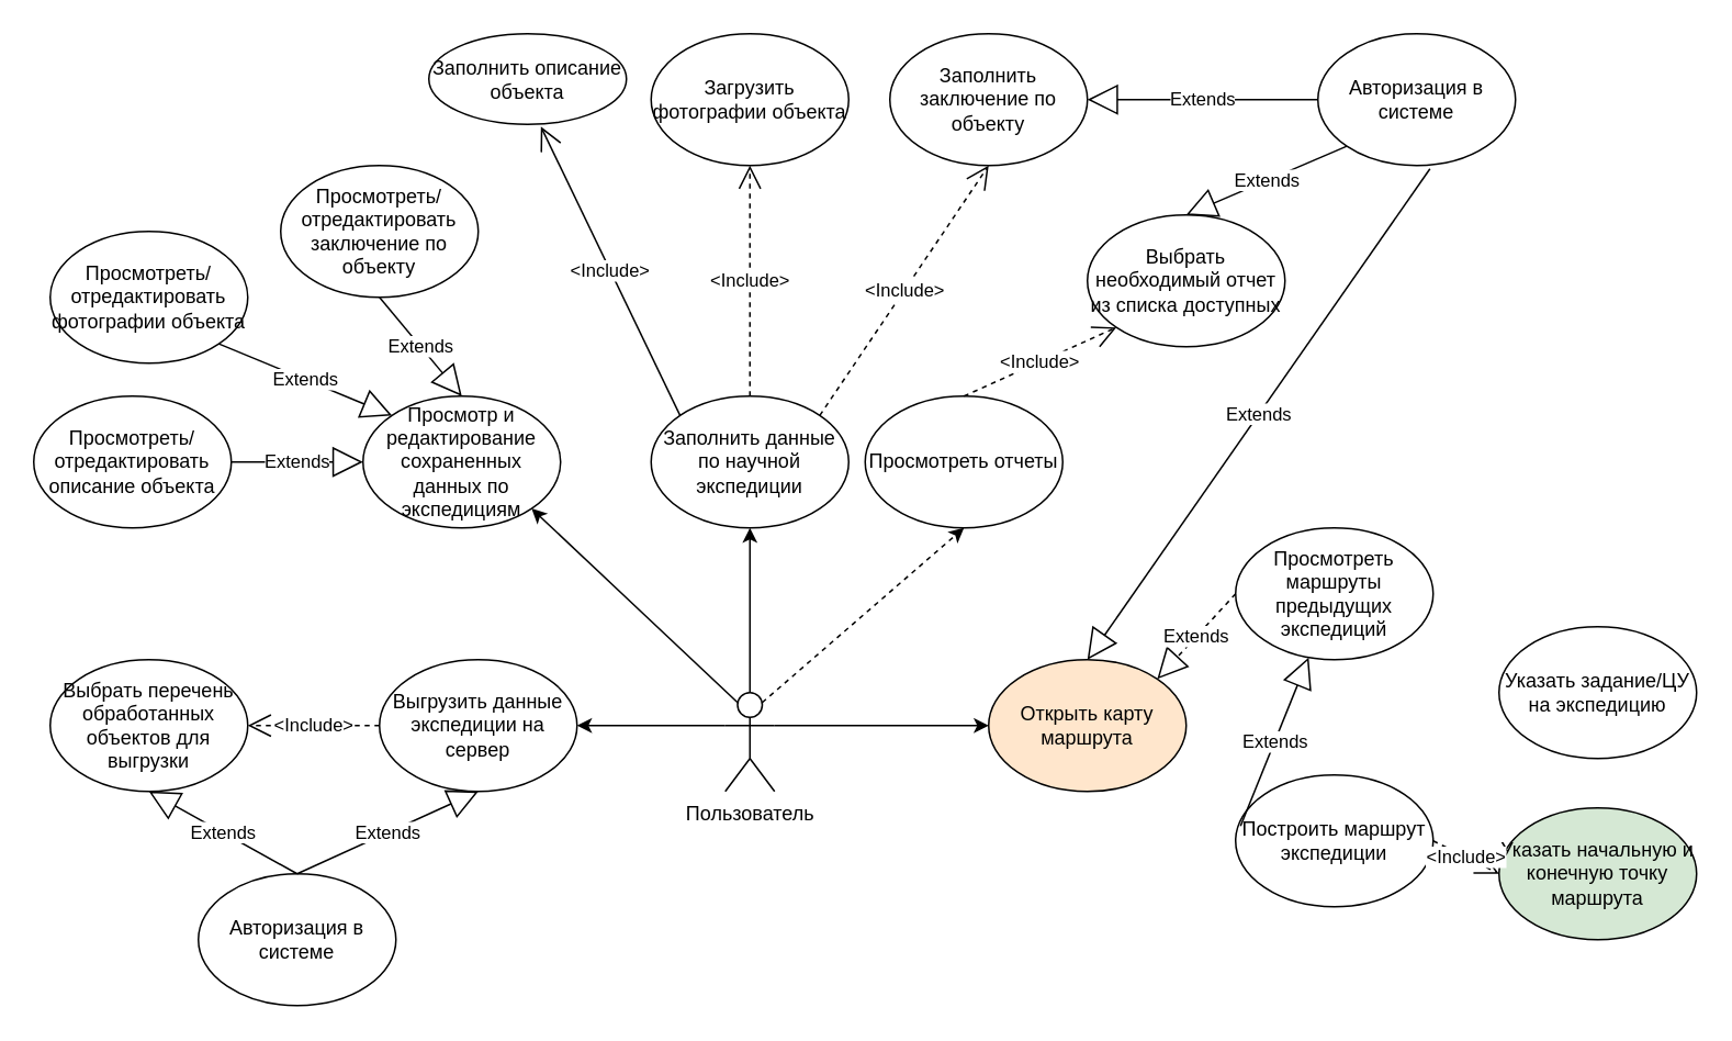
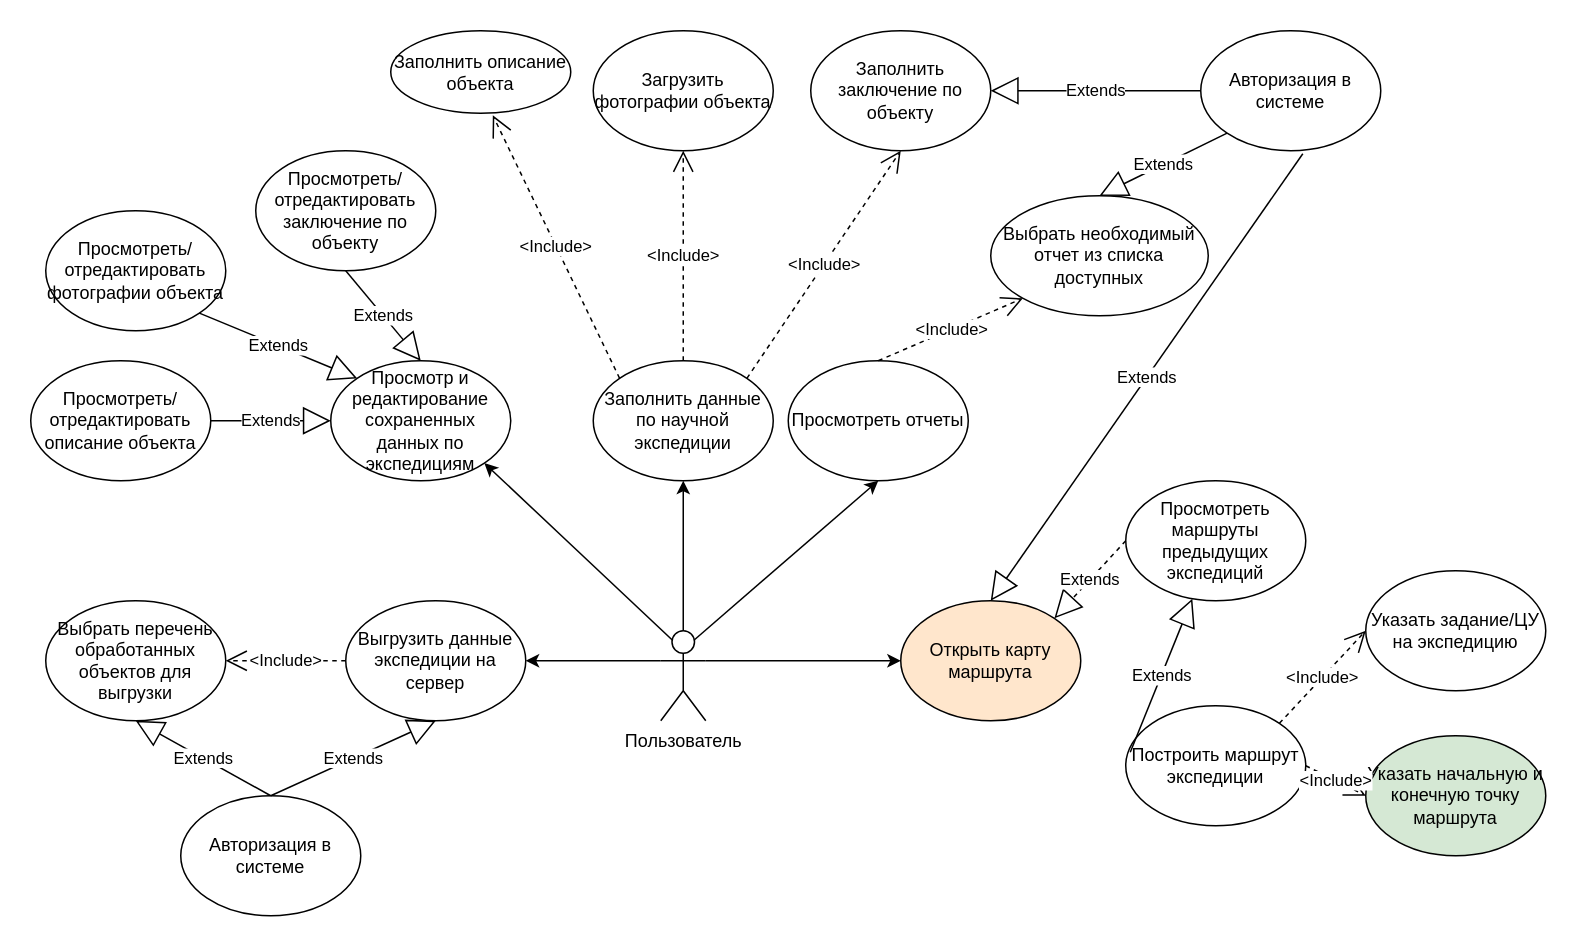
- <mxCell id="28" value="Выбрать необходимый отчет из списка доступных" style="ellipse;whiteSpace=wrap;html=1;" parent="1" vertex="1"><mxGeometry x="660" y="130" width="120" height="80" as="geometry" /></mxCell>
+ <mxCell id="28" value="Выбрать необходимый отчет из списка доступных" style="ellipse;whiteSpace=wrap;html=1;" parent="1" vertex="1"><mxGeometry x="660" y="130" width="145" height="80" as="geometry" /></mxCell>
- <mxCell id="10" value="&amp;lt;Include&amp;gt;" style="endArrow=open;endSize=12;dashed=0;html=1;rounded=0;exitX=0;exitY=0;exitDx=0;exitDy=0;entryX=0.567;entryY=1.025;entryDx=0;entryDy=0;entryPerimeter=0;" parent="1" source="3" target="8" edge="1"><mxGeometry width="160" relative="1" as="geometry"><mxPoint x="465" y="250" as="sourcePoint" /><mxPoint x="465" y="70" as="targetPoint" /></mxGeometry></mxCell>
+ <mxCell id="10" value="&amp;lt;Include&amp;gt;" style="endArrow=open;endSize=12;dashed=1;html=1;rounded=0;exitX=0;exitY=0;exitDx=0;exitDy=0;entryX=0.567;entryY=1.025;entryDx=0;entryDy=0;entryPerimeter=0;" parent="1" source="3" target="8" edge="1"><mxGeometry width="160" relative="1" as="geometry"><mxPoint x="465" y="250" as="sourcePoint" /><mxPoint x="465" y="70" as="targetPoint" /></mxGeometry></mxCell>
- <mxCell id="35" value="" style="endArrow=classic;html=1;rounded=0;entryX=0.5;entryY=1;entryDx=0;entryDy=0;exitX=0.75;exitY=0.1;exitDx=0;exitDy=0;exitPerimeter=0;dashed=1;" edge="1" parent="1" source="2" target="5"><mxGeometry width="50" height="50" relative="1" as="geometry"><mxPoint x="465" y="430" as="sourcePoint" /><mxPoint x="465" y="330" as="targetPoint" /></mxGeometry></mxCell>
+ <mxCell id="35" value="" style="endArrow=classic;html=1;rounded=0;entryX=0.5;entryY=1;entryDx=0;entryDy=0;exitX=0.75;exitY=0.1;exitDx=0;exitDy=0;exitPerimeter=0;" edge="1" parent="1" source="2" target="5"><mxGeometry width="50" height="50" relative="1" as="geometry"><mxPoint x="465" y="430" as="sourcePoint" /><mxPoint x="465" y="330" as="targetPoint" /></mxGeometry></mxCell>
+ <mxCell id="20" value="&amp;lt;Include&amp;gt;" style="endArrow=open;endSize=12;dashed=1;html=1;rounded=0;exitX=1;exitY=0;exitDx=0;exitDy=0;entryX=0;entryY=0.5;entryDx=0;entryDy=0;" parent="1" source="14" target="18" edge="1"><mxGeometry width="160" relative="1" as="geometry"><mxPoint x="960" y="530" as="sourcePoint" /><mxPoint x="1040" y="530" as="targetPoint" /></mxGeometry></mxCell>
